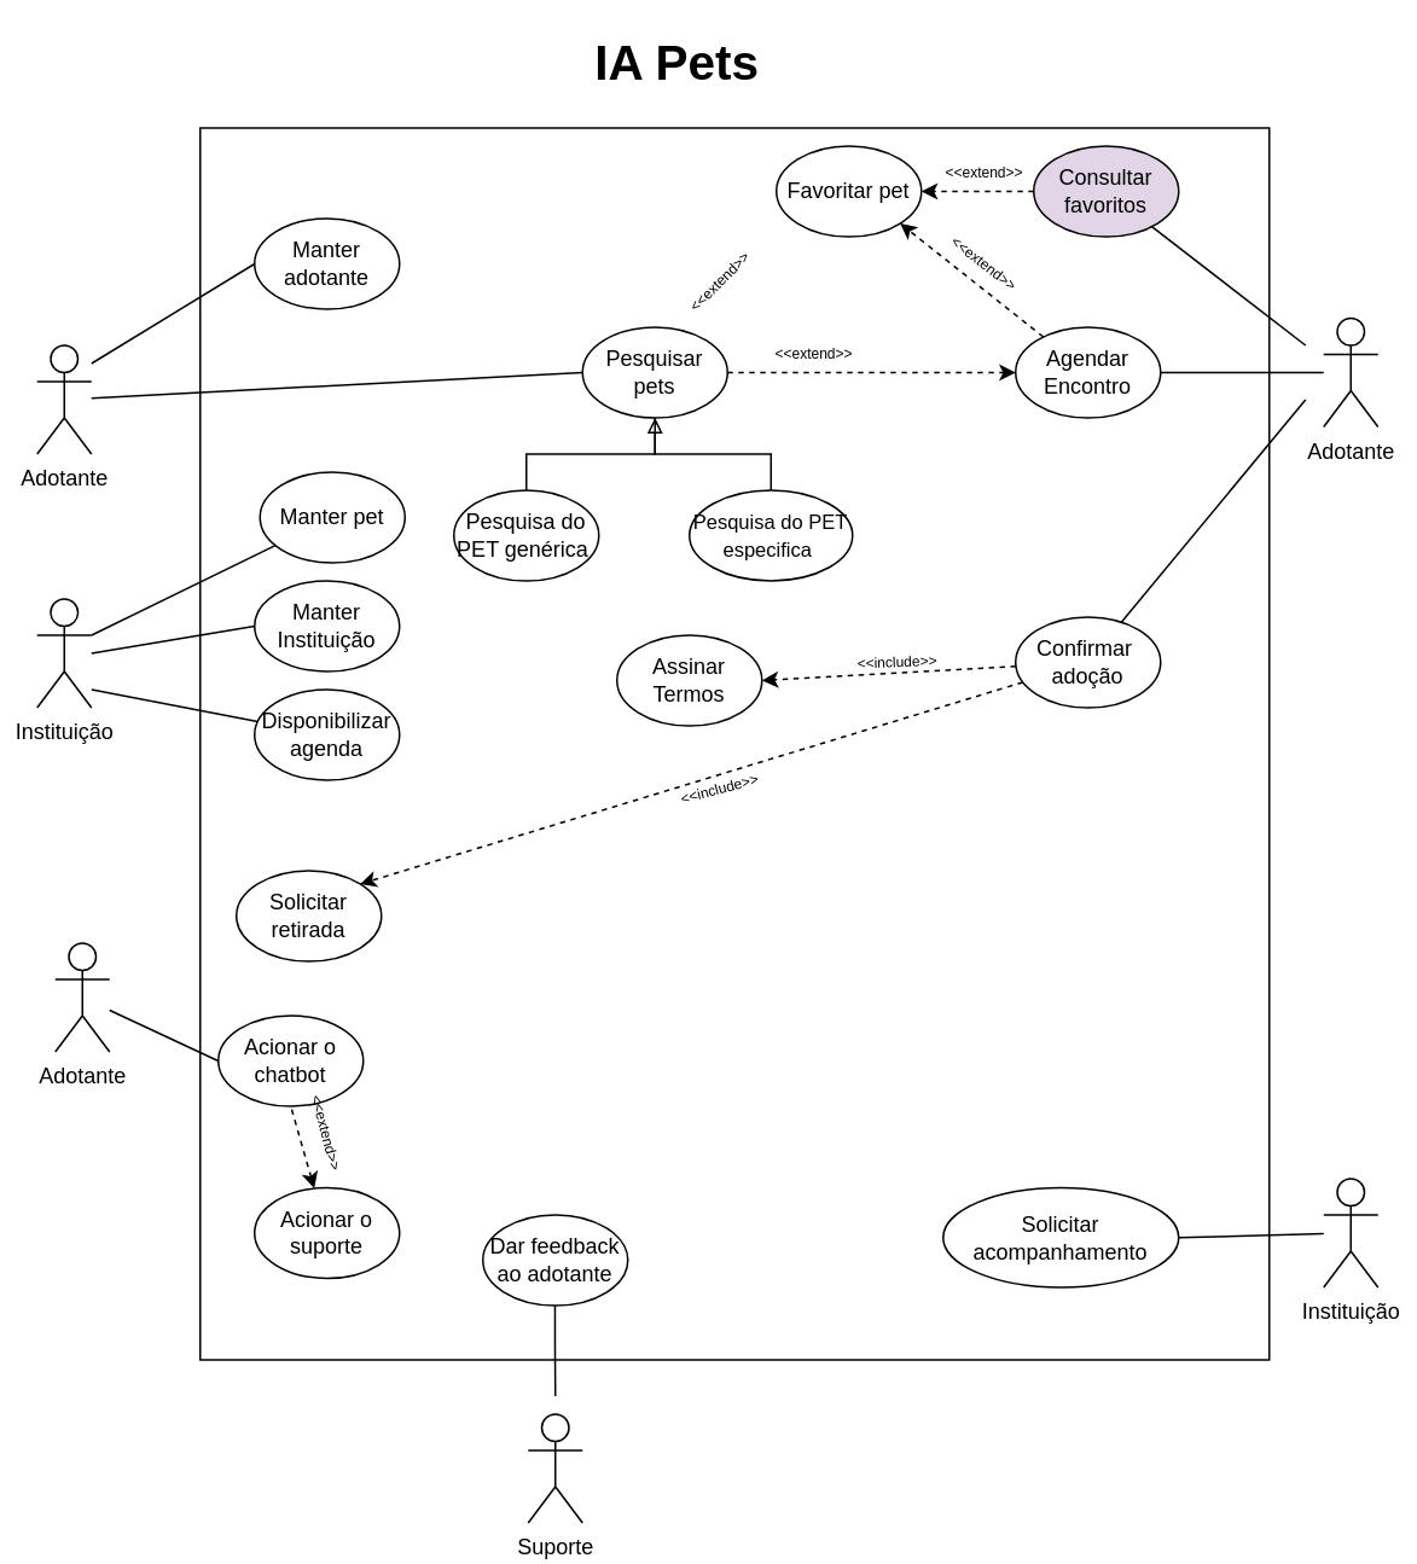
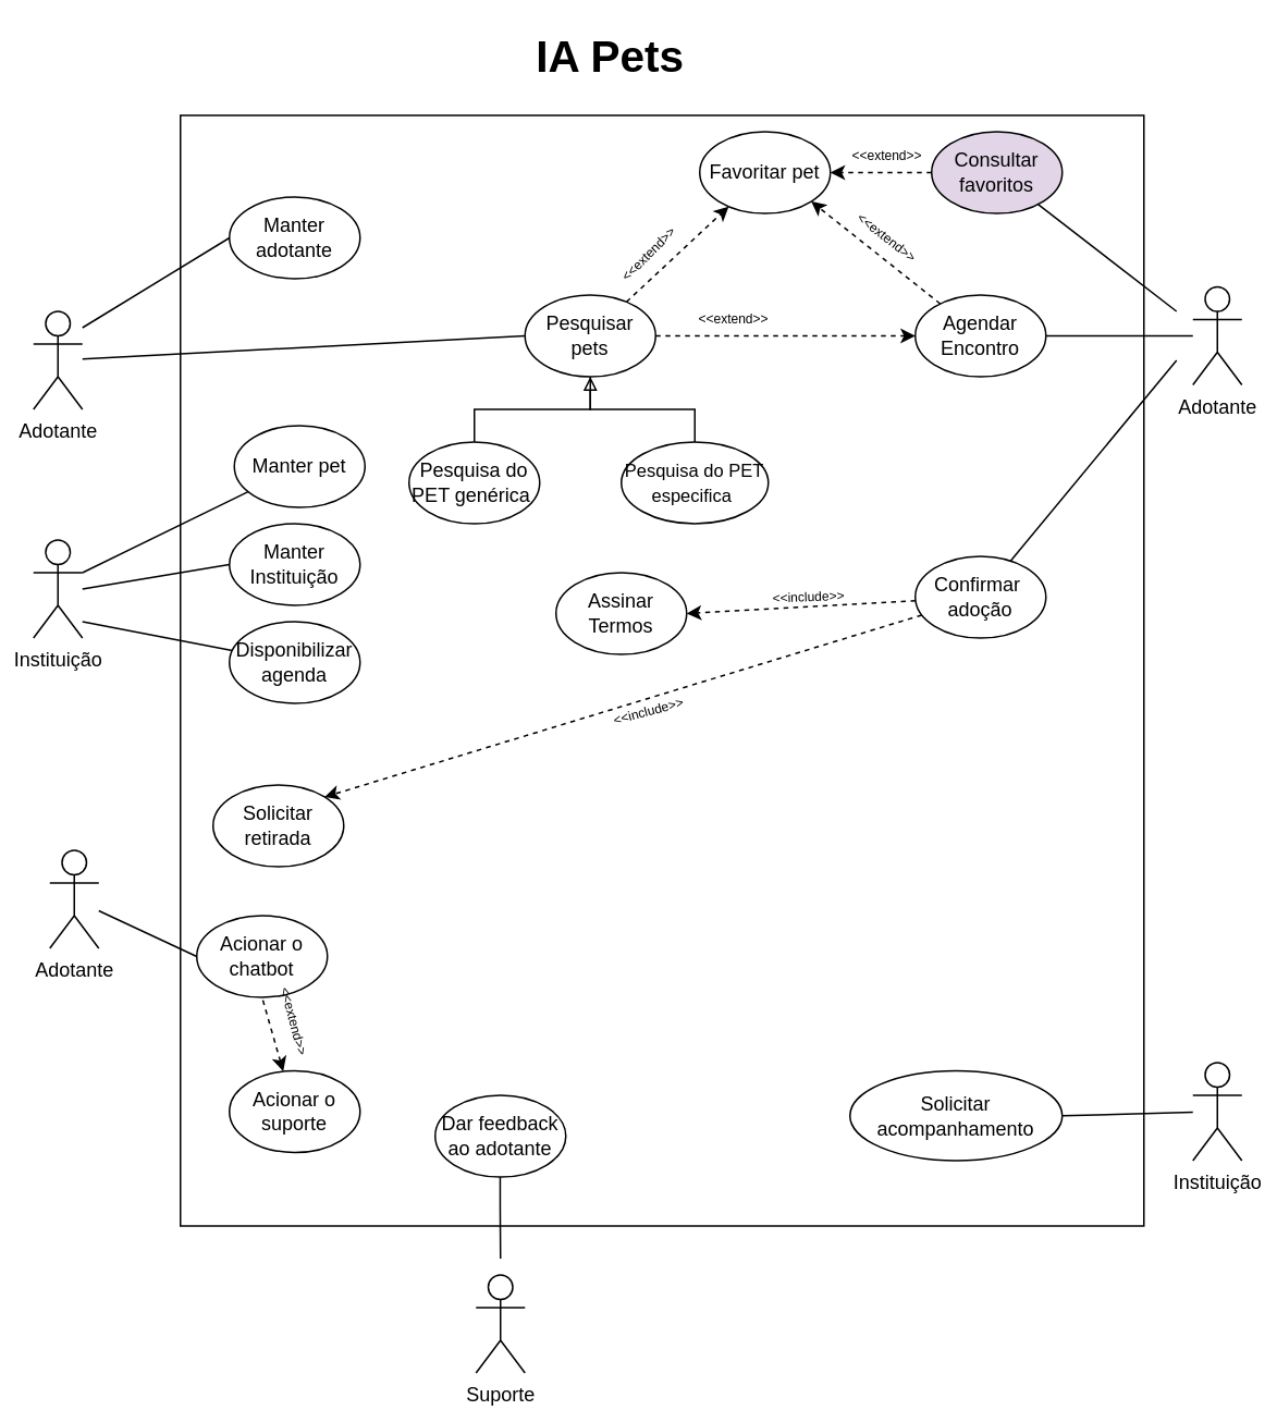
+ <mxCell id="6" style="edgeStyle=none;rounded=0;orthogonalLoop=1;jettySize=auto;html=1;dashed=1;" edge="1" parent="1" source="7" target="31"><mxGeometry relative="1" as="geometry" /></mxCell>
